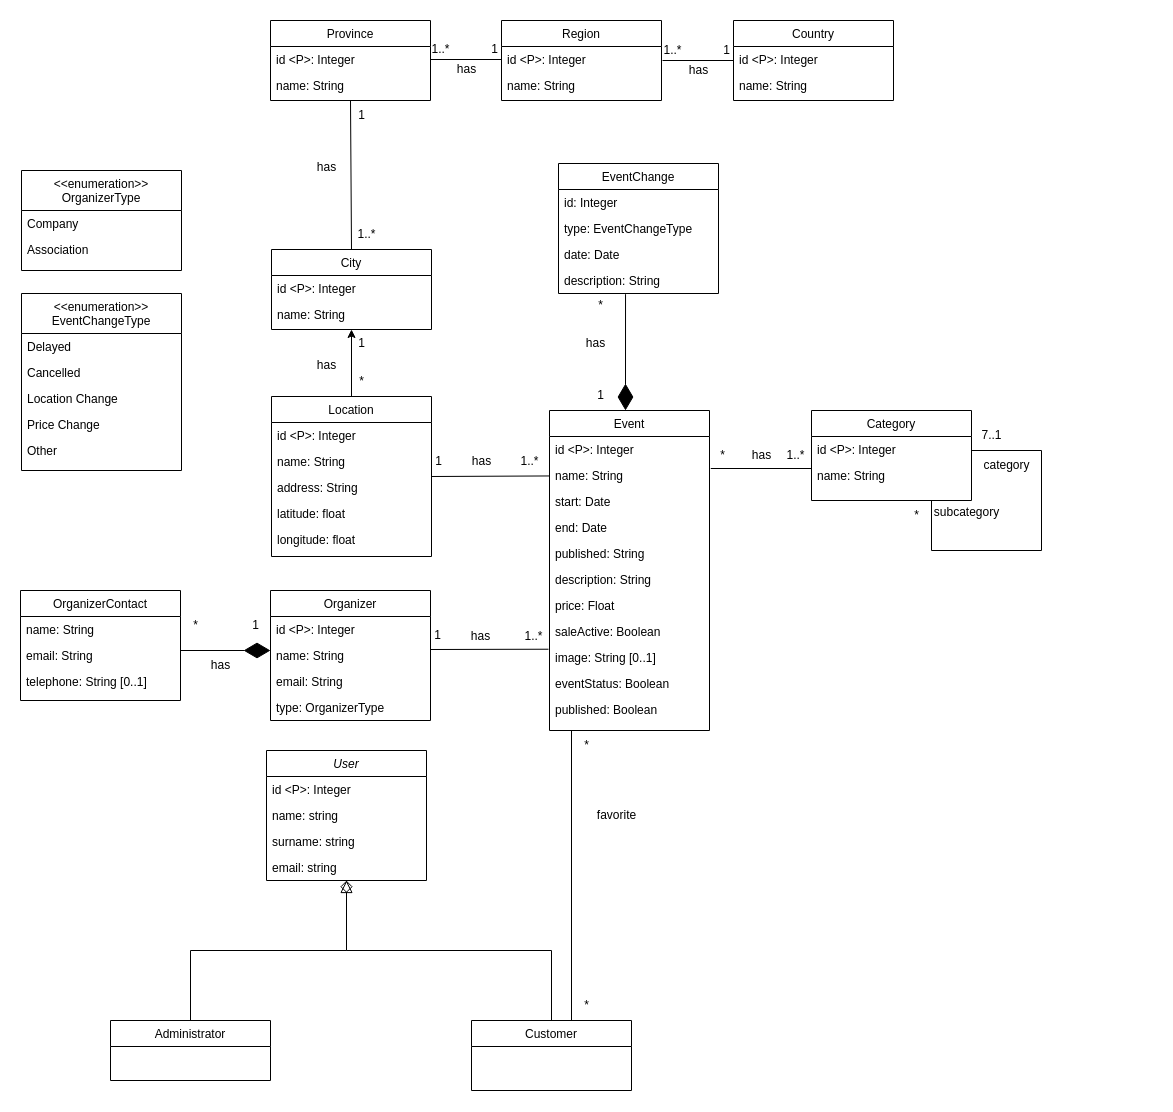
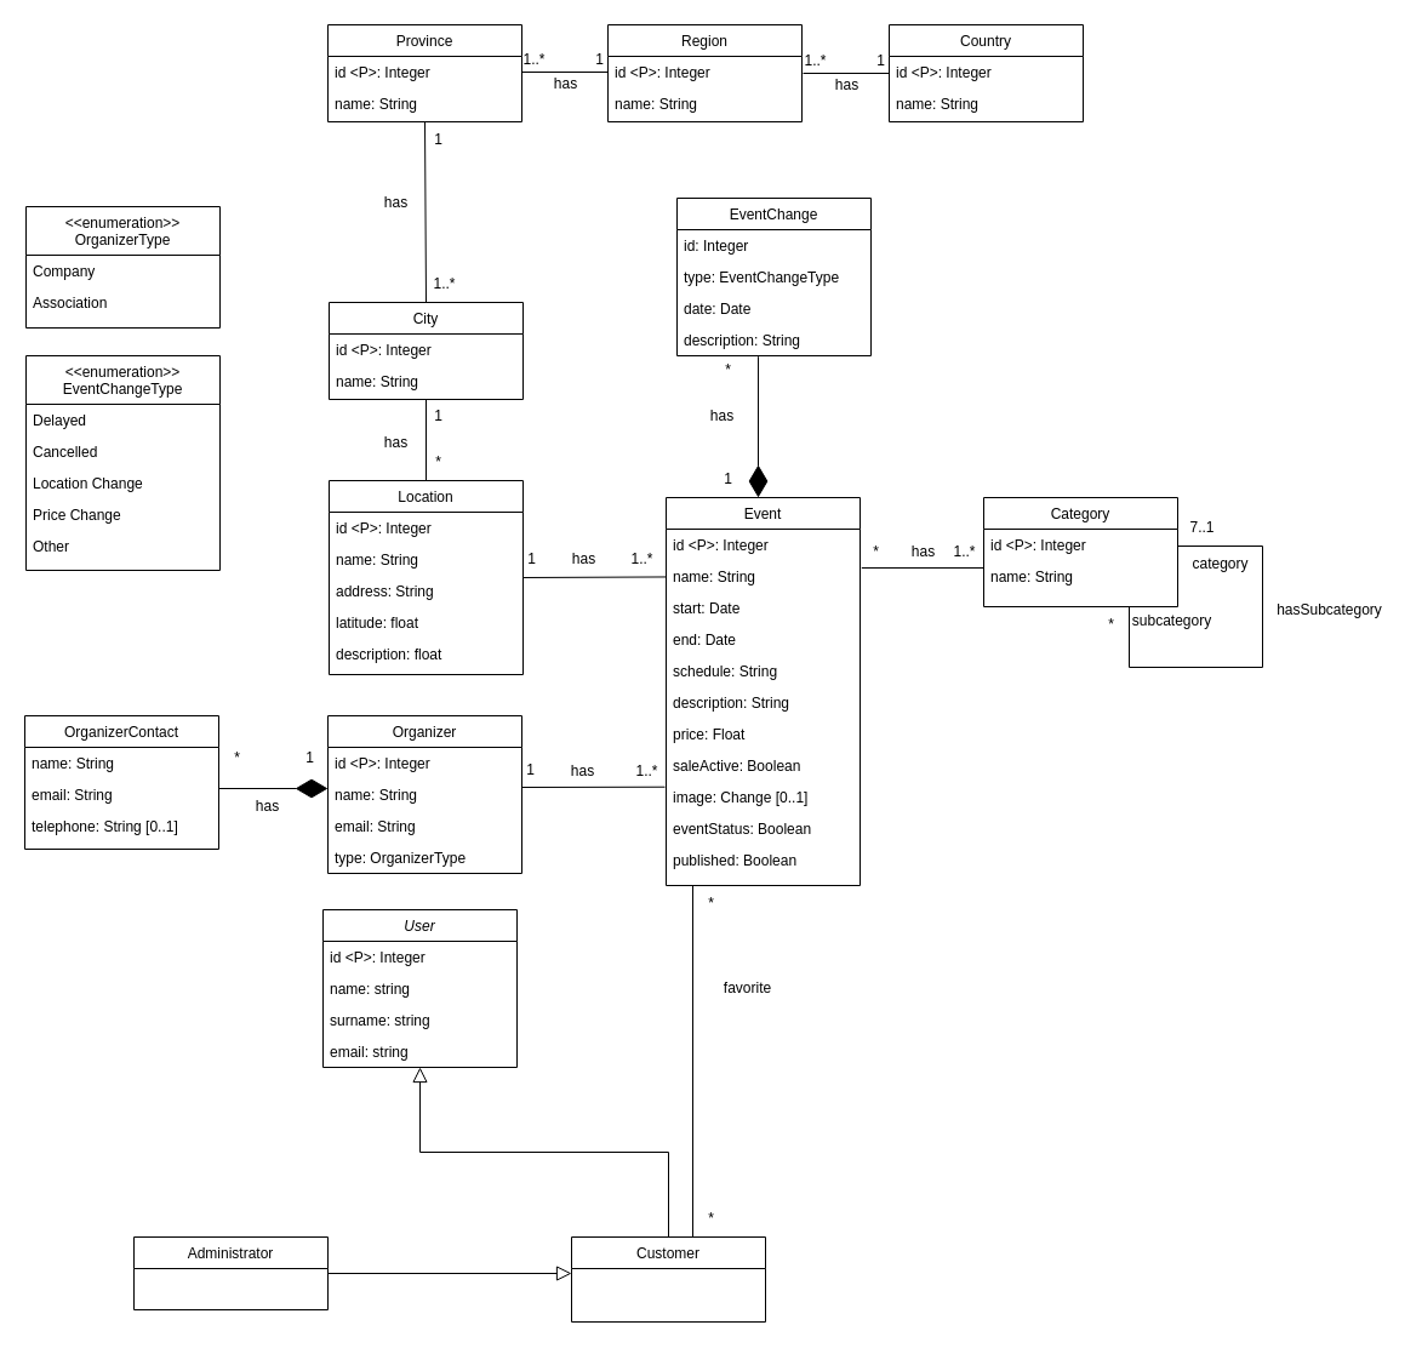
- <mxCell id="81" value="" style="endArrow=classic;html=1;rounded=0;exitX=0.5;exitY=0;exitDx=0;exitDy=0;entryX=0.5;entryY=1;entryDx=0;entryDy=0;" edge="1" parent="1" source="59" target="69"><mxGeometry width="50" height="50" relative="1" as="geometry"><mxPoint x="351" y="390" as="sourcePoint" /><mxPoint x="351" y="327" as="targetPoint" /></mxGeometry></mxCell>
+ <mxCell id="81" value="" style="endArrow=none;html=1;rounded=0;exitX=0.5;exitY=0;exitDx=0;exitDy=0;entryX=0.5;entryY=1;entryDx=0;entryDy=0;" edge="1" parent="1" source="59" target="69"><mxGeometry width="50" height="50" relative="1" as="geometry"><mxPoint x="351" y="390" as="sourcePoint" /><mxPoint x="351" y="327" as="targetPoint" /></mxGeometry></mxCell>
+ <mxCell id="36" value="hasSubcategory" style="text;html=1;align=center;verticalAlign=middle;resizable=0;points=[];autosize=1;strokeColor=none;fillColor=none;" vertex="1" parent="1"><mxGeometry x="1041" y="488" width="110" height="30" as="geometry" /></mxCell>
- <mxCell id="64" value="longitude: float" style="text;align=left;verticalAlign=top;spacingLeft=4;spacingRight=4;overflow=hidden;rotatable=0;points=[[0,0.5],[1,0.5]];portConstraint=eastwest;rounded=0;shadow=0;html=0;" vertex="1" parent="59"><mxGeometry y="130" width="160" height="26" as="geometry" /></mxCell>
+ <mxCell id="64" value="description: float" style="text;align=left;verticalAlign=top;spacingLeft=4;spacingRight=4;overflow=hidden;rotatable=0;points=[[0,0.5],[1,0.5]];portConstraint=eastwest;rounded=0;shadow=0;html=0;" vertex="1" parent="59"><mxGeometry y="130" width="160" height="26" as="geometry" /></mxCell>
- <mxCell id="16" value="published: String" style="text;align=left;verticalAlign=top;spacingLeft=4;spacingRight=4;overflow=hidden;rotatable=0;points=[[0,0.5],[1,0.5]];portConstraint=eastwest;rounded=0;shadow=0;html=0;" vertex="1" parent="11"><mxGeometry y="130" width="160" height="26" as="geometry" /></mxCell>
+ <mxCell id="16" value="schedule: String" style="text;align=left;verticalAlign=top;spacingLeft=4;spacingRight=4;overflow=hidden;rotatable=0;points=[[0,0.5],[1,0.5]];portConstraint=eastwest;rounded=0;shadow=0;html=0;" vertex="1" parent="11"><mxGeometry y="130" width="160" height="26" as="geometry" /></mxCell>
- <mxCell id="20" value="image: String [0..1]" style="text;align=left;verticalAlign=top;spacingLeft=4;spacingRight=4;overflow=hidden;rotatable=0;points=[[0,0.5],[1,0.5]];portConstraint=eastwest;rounded=0;shadow=0;html=0;" vertex="1" parent="11"><mxGeometry y="234" width="160" height="26" as="geometry" /></mxCell>
+ <mxCell id="20" value="image: Change [0..1]" style="text;align=left;verticalAlign=top;spacingLeft=4;spacingRight=4;overflow=hidden;rotatable=0;points=[[0,0.5],[1,0.5]];portConstraint=eastwest;rounded=0;shadow=0;html=0;" vertex="1" parent="11"><mxGeometry y="234" width="160" height="26" as="geometry" /></mxCell>
- <mxCell id="8" value="" style="endArrow=block;endSize=10;endFill=0;shadow=0;strokeWidth=1;rounded=0;curved=0;edgeStyle=elbowEdgeStyle;elbow=vertical;" parent="1" source="7" target="2" edge="1"><mxGeometry width="160" relative="1" as="geometry"><mxPoint x="721" y="653" as="sourcePoint" /><mxPoint x="721" y="653" as="targetPoint" /></mxGeometry></mxCell>
+ <mxCell id="8" value="" style="endArrow=block;endSize=10;endFill=0;shadow=0;strokeWidth=1;rounded=0;curved=0;edgeStyle=elbowEdgeStyle;elbow=vertical;" parent="1" source="7" target="9" edge="1"><mxGeometry width="160" relative="1" as="geometry"><mxPoint x="721" y="653" as="sourcePoint" /><mxPoint x="721" y="653" as="targetPoint" /></mxGeometry></mxCell>
- <mxCell id="10" value="" style="endArrow=diamond;endSize=10;endFill=0;shadow=0;strokeWidth=1;rounded=0;curved=0;edgeStyle=elbowEdgeStyle;elbow=vertical;" parent="1" source="9" target="2" edge="1"><mxGeometry width="160" relative="1" as="geometry"><mxPoint x="731" y="823" as="sourcePoint" /><mxPoint x="831" y="721" as="targetPoint" /></mxGeometry></mxCell>
+ <mxCell id="10" value="" style="endArrow=block;endSize=10;endFill=0;shadow=0;strokeWidth=1;rounded=0;curved=0;edgeStyle=elbowEdgeStyle;elbow=vertical;" parent="1" source="9" target="2" edge="1"><mxGeometry width="160" relative="1" as="geometry"><mxPoint x="731" y="823" as="sourcePoint" /><mxPoint x="831" y="721" as="targetPoint" /></mxGeometry></mxCell>
